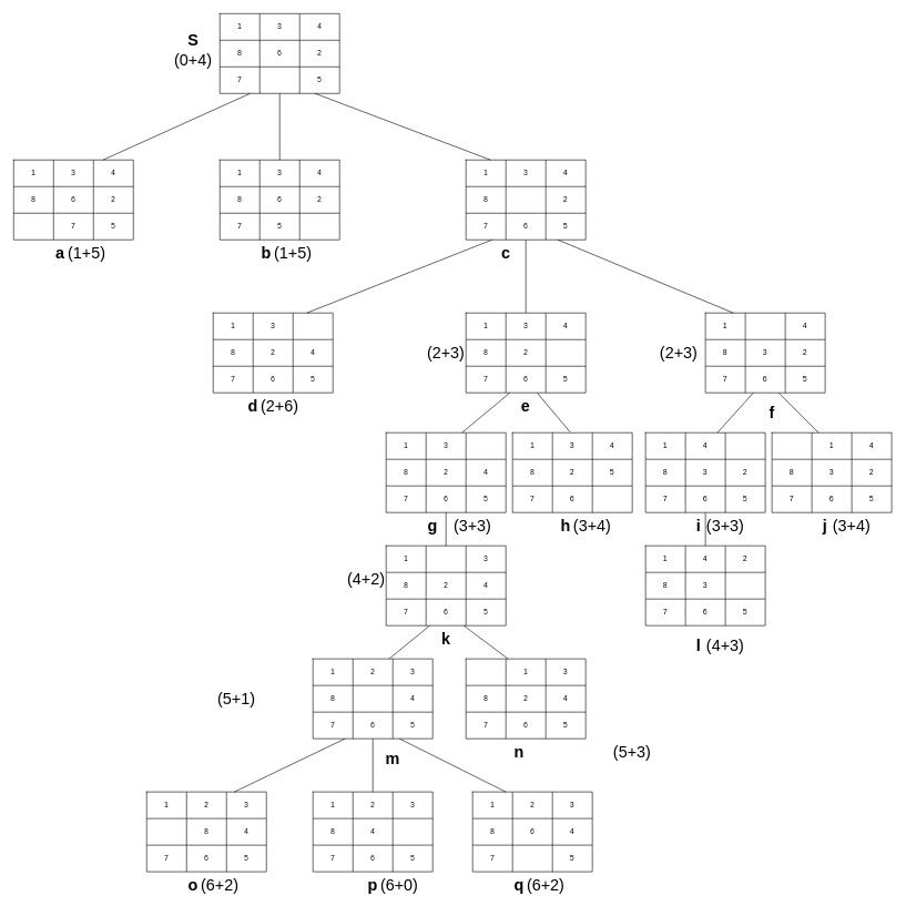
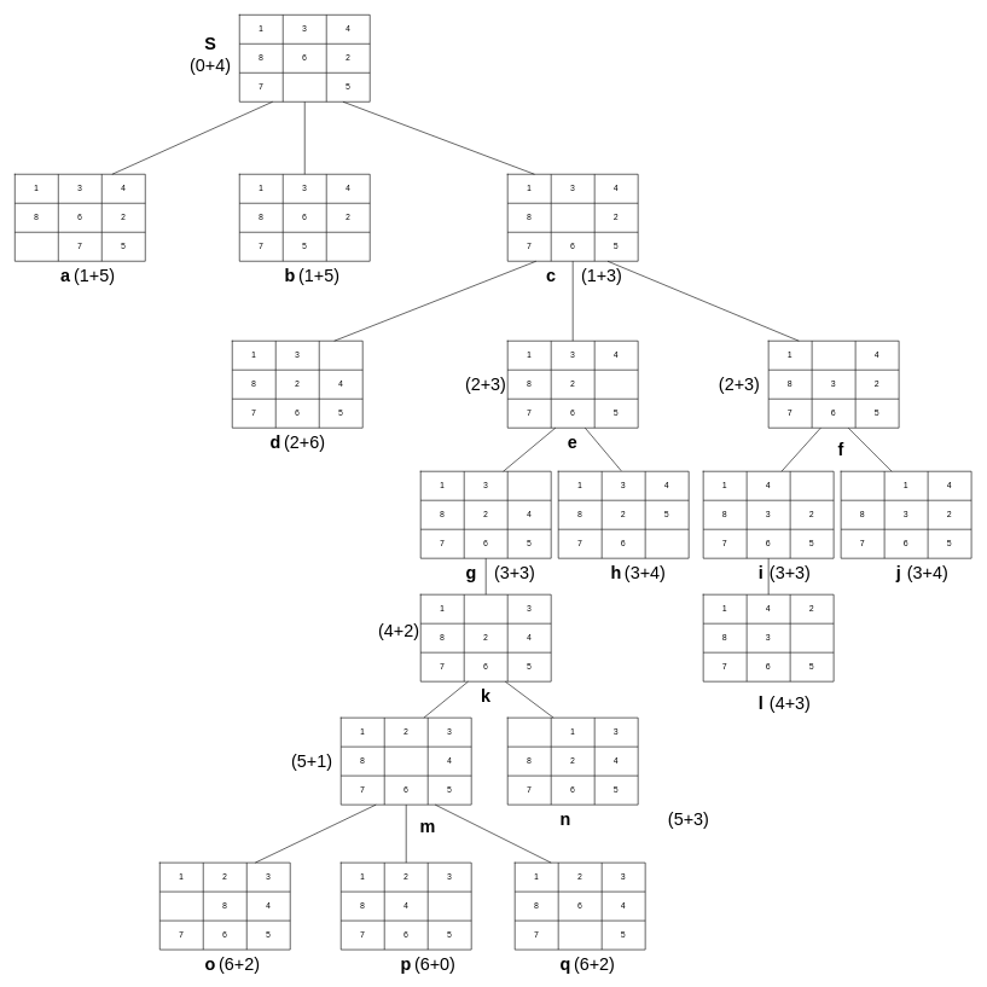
+ <mxCell id="274" value="&lt;font style=&quot;font-size: 24px&quot;&gt;(1+3)&lt;/font&gt;" style="text;html=1;strokeColor=none;fillColor=none;align=center;verticalAlign=middle;whiteSpace=wrap;rounded=0;" vertex="1" parent="1"><mxGeometry x="810" y="370" width="40" height="20" as="geometry" /></mxCell>
- <mxCell id="284" value="&lt;font style=&quot;font-size: 24px&quot;&gt;(5+1)&lt;/font&gt;" style="text;html=1;strokeColor=none;fillColor=none;align=center;verticalAlign=middle;whiteSpace=wrap;rounded=0;" vertex="1" parent="1"><mxGeometry x="335" y="1040" width="40" height="20" as="geometry" /></mxCell>
+ <mxCell id="284" value="&lt;font style=&quot;font-size: 24px&quot;&gt;(5+1)&lt;/font&gt;" style="text;html=1;strokeColor=none;fillColor=none;align=center;verticalAlign=middle;whiteSpace=wrap;rounded=0;" vertex="1" parent="1"><mxGeometry x="410" y="1040" width="40" height="20" as="geometry" /></mxCell>
